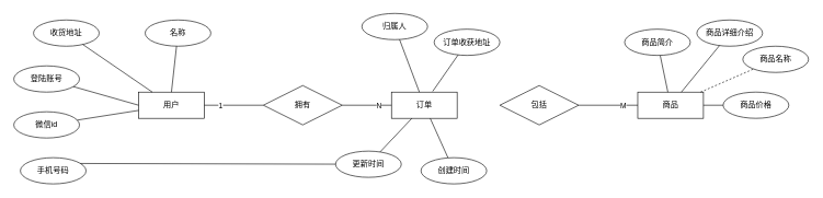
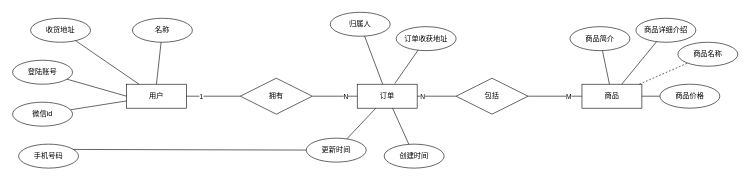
+ <mxCell id="8" value="" style="endArrow=none;html=1;rounded=0;entryX=0;entryY=0.5;entryDx=0;entryDy=0;" edge="1" parent="1" source="3" target="12"><mxGeometry relative="1" as="geometry"><mxPoint x="640" y="130" as="sourcePoint" /><mxPoint x="800" y="130" as="targetPoint" /></mxGeometry></mxCell>
+ <mxCell id="9" value="N" style="edgeLabel;html=1;align=center;verticalAlign=middle;resizable=0;points=[];" vertex="1" connectable="0" parent="8"><mxGeometry x="-0.758" relative="1" as="geometry"><mxPoint as="offset" /></mxGeometry></mxCell>
